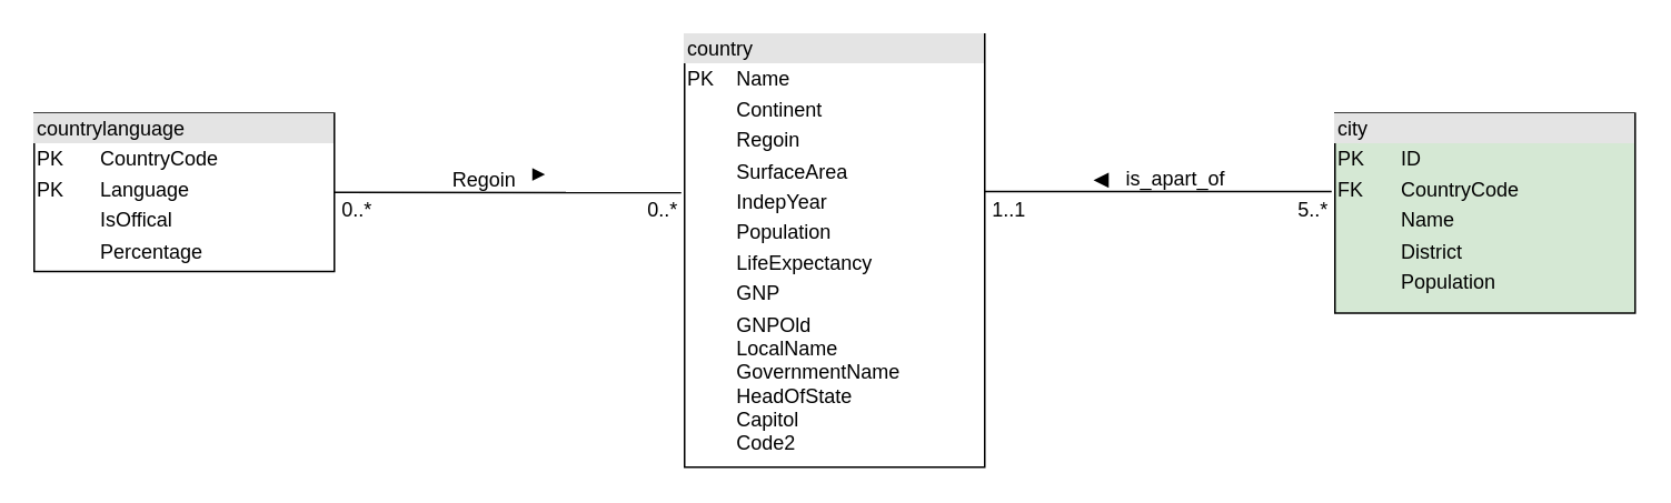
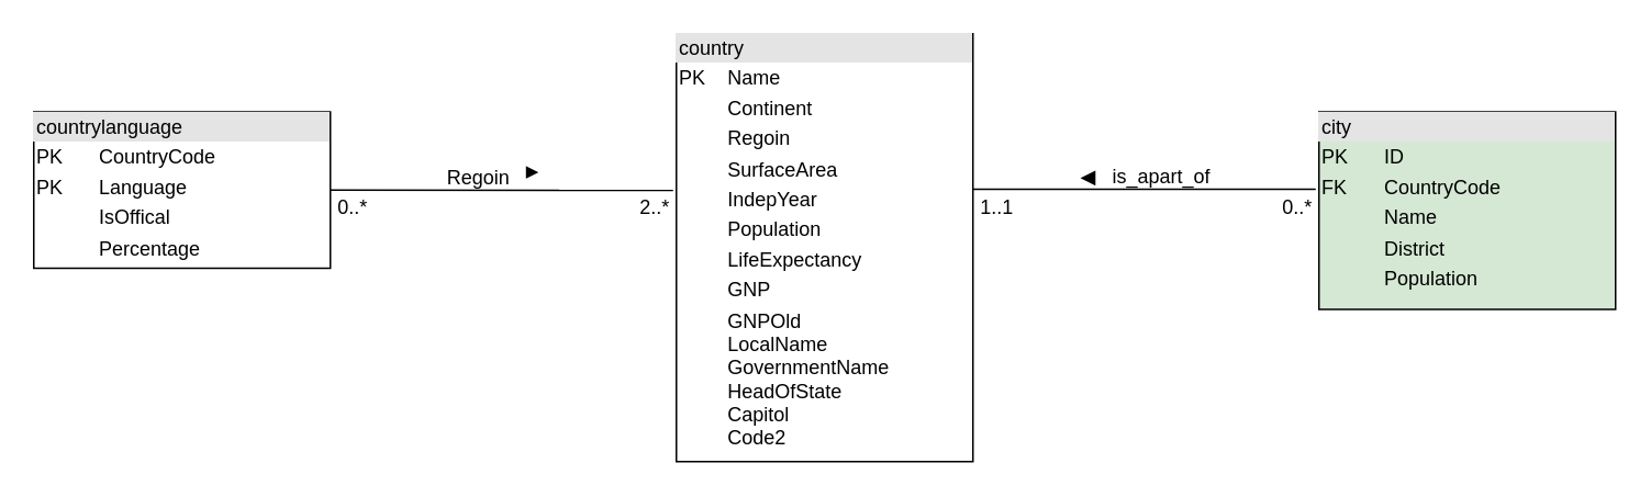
- <mxCell id="9" value="0..*&lt;span style=&quot;white-space: pre;&quot;&gt;&#09;&lt;/span&gt;&lt;span style=&quot;white-space: pre;&quot;&gt;&#09;&lt;/span&gt;&lt;span style=&quot;white-space: pre;&quot;&gt;&#09;&lt;/span&gt;&lt;span style=&quot;white-space: pre;&quot;&gt;&#09;&lt;/span&gt;&lt;span style=&quot;white-space: pre;&quot;&gt;&#09;&lt;/span&gt;&amp;nbsp; &amp;nbsp;&lt;span style=&quot;white-space: pre;&quot;&gt;&#09;&lt;/span&gt;&amp;nbsp; &amp;nbsp; &amp;nbsp; &amp;nbsp;0..*" style="text;html=1;align=center;verticalAlign=middle;whiteSpace=wrap;rounded=0;" vertex="1" parent="1"><mxGeometry x="177" y="111" width="257" height="30" as="geometry" /></mxCell>
+ <mxCell id="9" value="0..*&lt;span style=&quot;white-space: pre;&quot;&gt;&#09;&lt;/span&gt;&lt;span style=&quot;white-space: pre;&quot;&gt;&#09;&lt;/span&gt;&lt;span style=&quot;white-space: pre;&quot;&gt;&#09;&lt;/span&gt;&lt;span style=&quot;white-space: pre;&quot;&gt;&#09;&lt;/span&gt;&lt;span style=&quot;white-space: pre;&quot;&gt;&#09;&lt;/span&gt;&amp;nbsp; &amp;nbsp;&lt;span style=&quot;white-space: pre;&quot;&gt;&#09;&lt;/span&gt;&amp;nbsp; &amp;nbsp; &amp;nbsp; &amp;nbsp;2..*" style="text;html=1;align=center;verticalAlign=middle;whiteSpace=wrap;rounded=0;" vertex="1" parent="1"><mxGeometry x="177" y="111" width="257" height="30" as="geometry" /></mxCell>
- <mxCell id="10" value="1..1&lt;span style=&quot;white-space: pre;&quot;&gt;&#09;&lt;/span&gt;&lt;span style=&quot;white-space: pre;&quot;&gt;&#09;&lt;/span&gt;&lt;span style=&quot;white-space: pre;&quot;&gt;&#09;&lt;/span&gt;&lt;span style=&quot;white-space: pre;&quot;&gt;&#09;&lt;/span&gt;&lt;span style=&quot;white-space: pre;&quot;&gt;&#09;&lt;/span&gt;&amp;nbsp; &amp;nbsp;&lt;span style=&quot;white-space: pre;&quot;&gt;&#09;&lt;/span&gt;&amp;nbsp; &amp;nbsp; &amp;nbsp; &amp;nbsp;5..*" style="text;html=1;align=center;verticalAlign=middle;whiteSpace=wrap;rounded=0;" vertex="1" parent="1"><mxGeometry x="567" y="111" width="257" height="30" as="geometry" /></mxCell>
+ <mxCell id="10" value="1..1&lt;span style=&quot;white-space: pre;&quot;&gt;&#09;&lt;/span&gt;&lt;span style=&quot;white-space: pre;&quot;&gt;&#09;&lt;/span&gt;&lt;span style=&quot;white-space: pre;&quot;&gt;&#09;&lt;/span&gt;&lt;span style=&quot;white-space: pre;&quot;&gt;&#09;&lt;/span&gt;&lt;span style=&quot;white-space: pre;&quot;&gt;&#09;&lt;/span&gt;&amp;nbsp; &amp;nbsp;&lt;span style=&quot;white-space: pre;&quot;&gt;&#09;&lt;/span&gt;&amp;nbsp; &amp;nbsp; &amp;nbsp; &amp;nbsp;0..*" style="text;html=1;align=center;verticalAlign=middle;whiteSpace=wrap;rounded=0;" vertex="1" parent="1"><mxGeometry x="567" y="111" width="257" height="30" as="geometry" /></mxCell>
